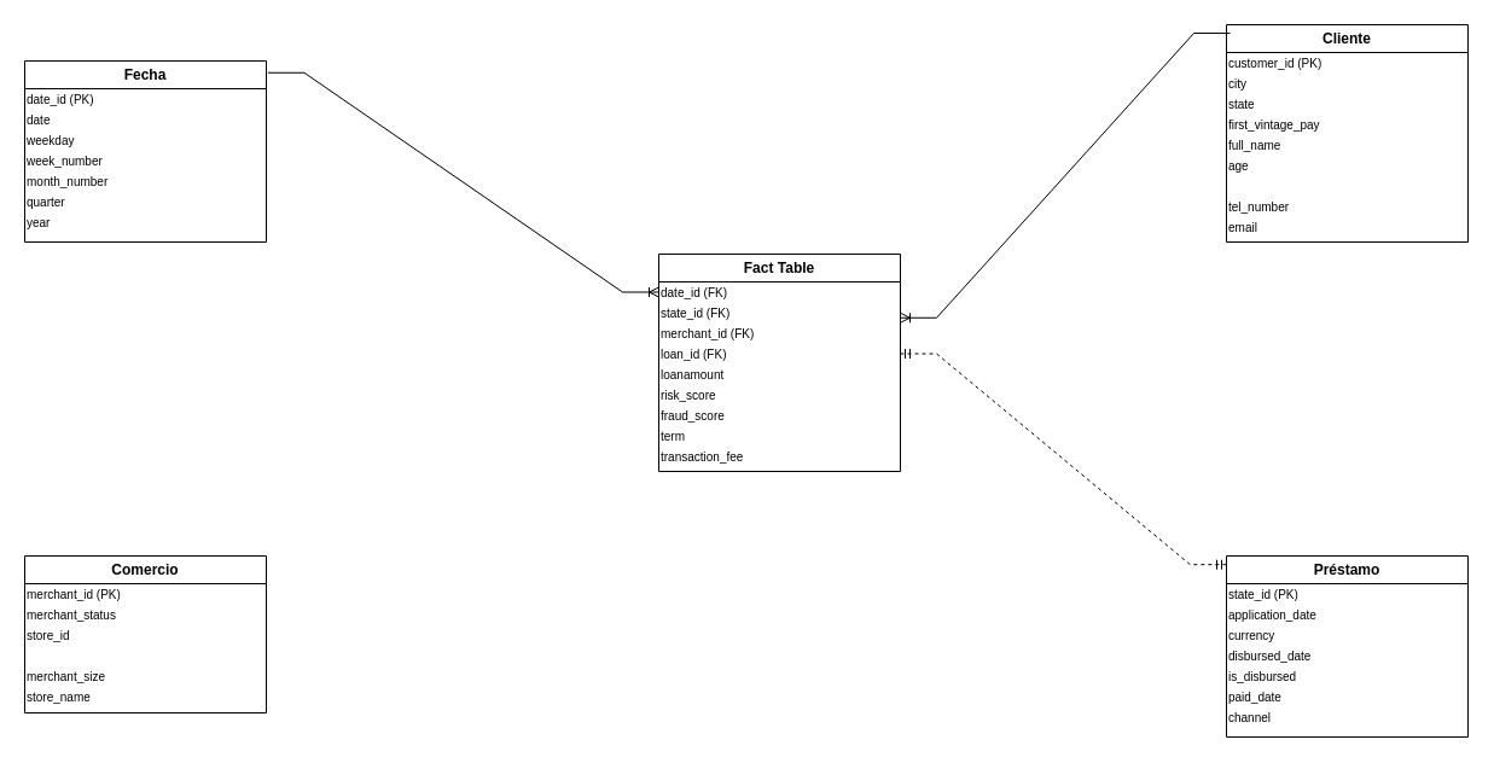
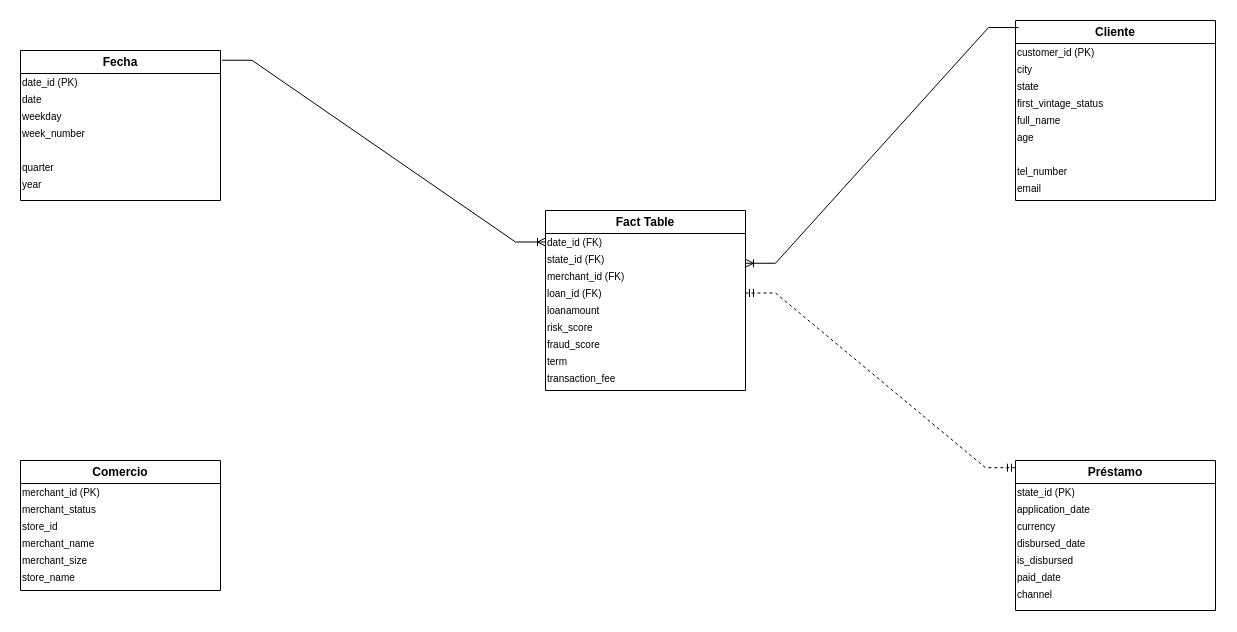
- <mxCell id="15" value="&lt;pre&gt;&lt;font face=&quot;Helvetica&quot;&gt;first_vintage_pay&lt;/font&gt;&lt;/pre&gt;" style="text;html=1;strokeColor=none;fillColor=none;align=left;verticalAlign=middle;whiteSpace=wrap;rounded=0;fontSize=10;" vertex="1" parent="11"><mxGeometry y="74" width="200" height="17" as="geometry" /></mxCell>
+ <mxCell id="15" value="&lt;pre&gt;&lt;font face=&quot;Helvetica&quot;&gt;first_vintage_status&lt;/font&gt;&lt;/pre&gt;" style="text;html=1;strokeColor=none;fillColor=none;align=left;verticalAlign=middle;whiteSpace=wrap;rounded=0;fontSize=10;" vertex="1" parent="11"><mxGeometry y="74" width="200" height="17" as="geometry" /></mxCell>
- <mxCell id="7" value="&lt;pre&gt;&lt;font face=&quot;Helvetica&quot;&gt;month_number&lt;/font&gt;&lt;/pre&gt;" style="text;html=1;strokeColor=none;fillColor=none;align=left;verticalAlign=middle;whiteSpace=wrap;rounded=0;fontSize=10;" vertex="1" parent="2"><mxGeometry y="91" width="200" height="17" as="geometry" /></mxCell>
+ <mxCell id="24" value="&lt;pre&gt;&lt;font face=&quot;Helvetica&quot;&gt;merchant_name&lt;/font&gt;&lt;/pre&gt;" style="text;html=1;strokeColor=none;fillColor=none;align=left;verticalAlign=middle;whiteSpace=wrap;rounded=0;fontSize=10;" vertex="1" parent="20"><mxGeometry y="74" width="200" height="17" as="geometry" /></mxCell>
